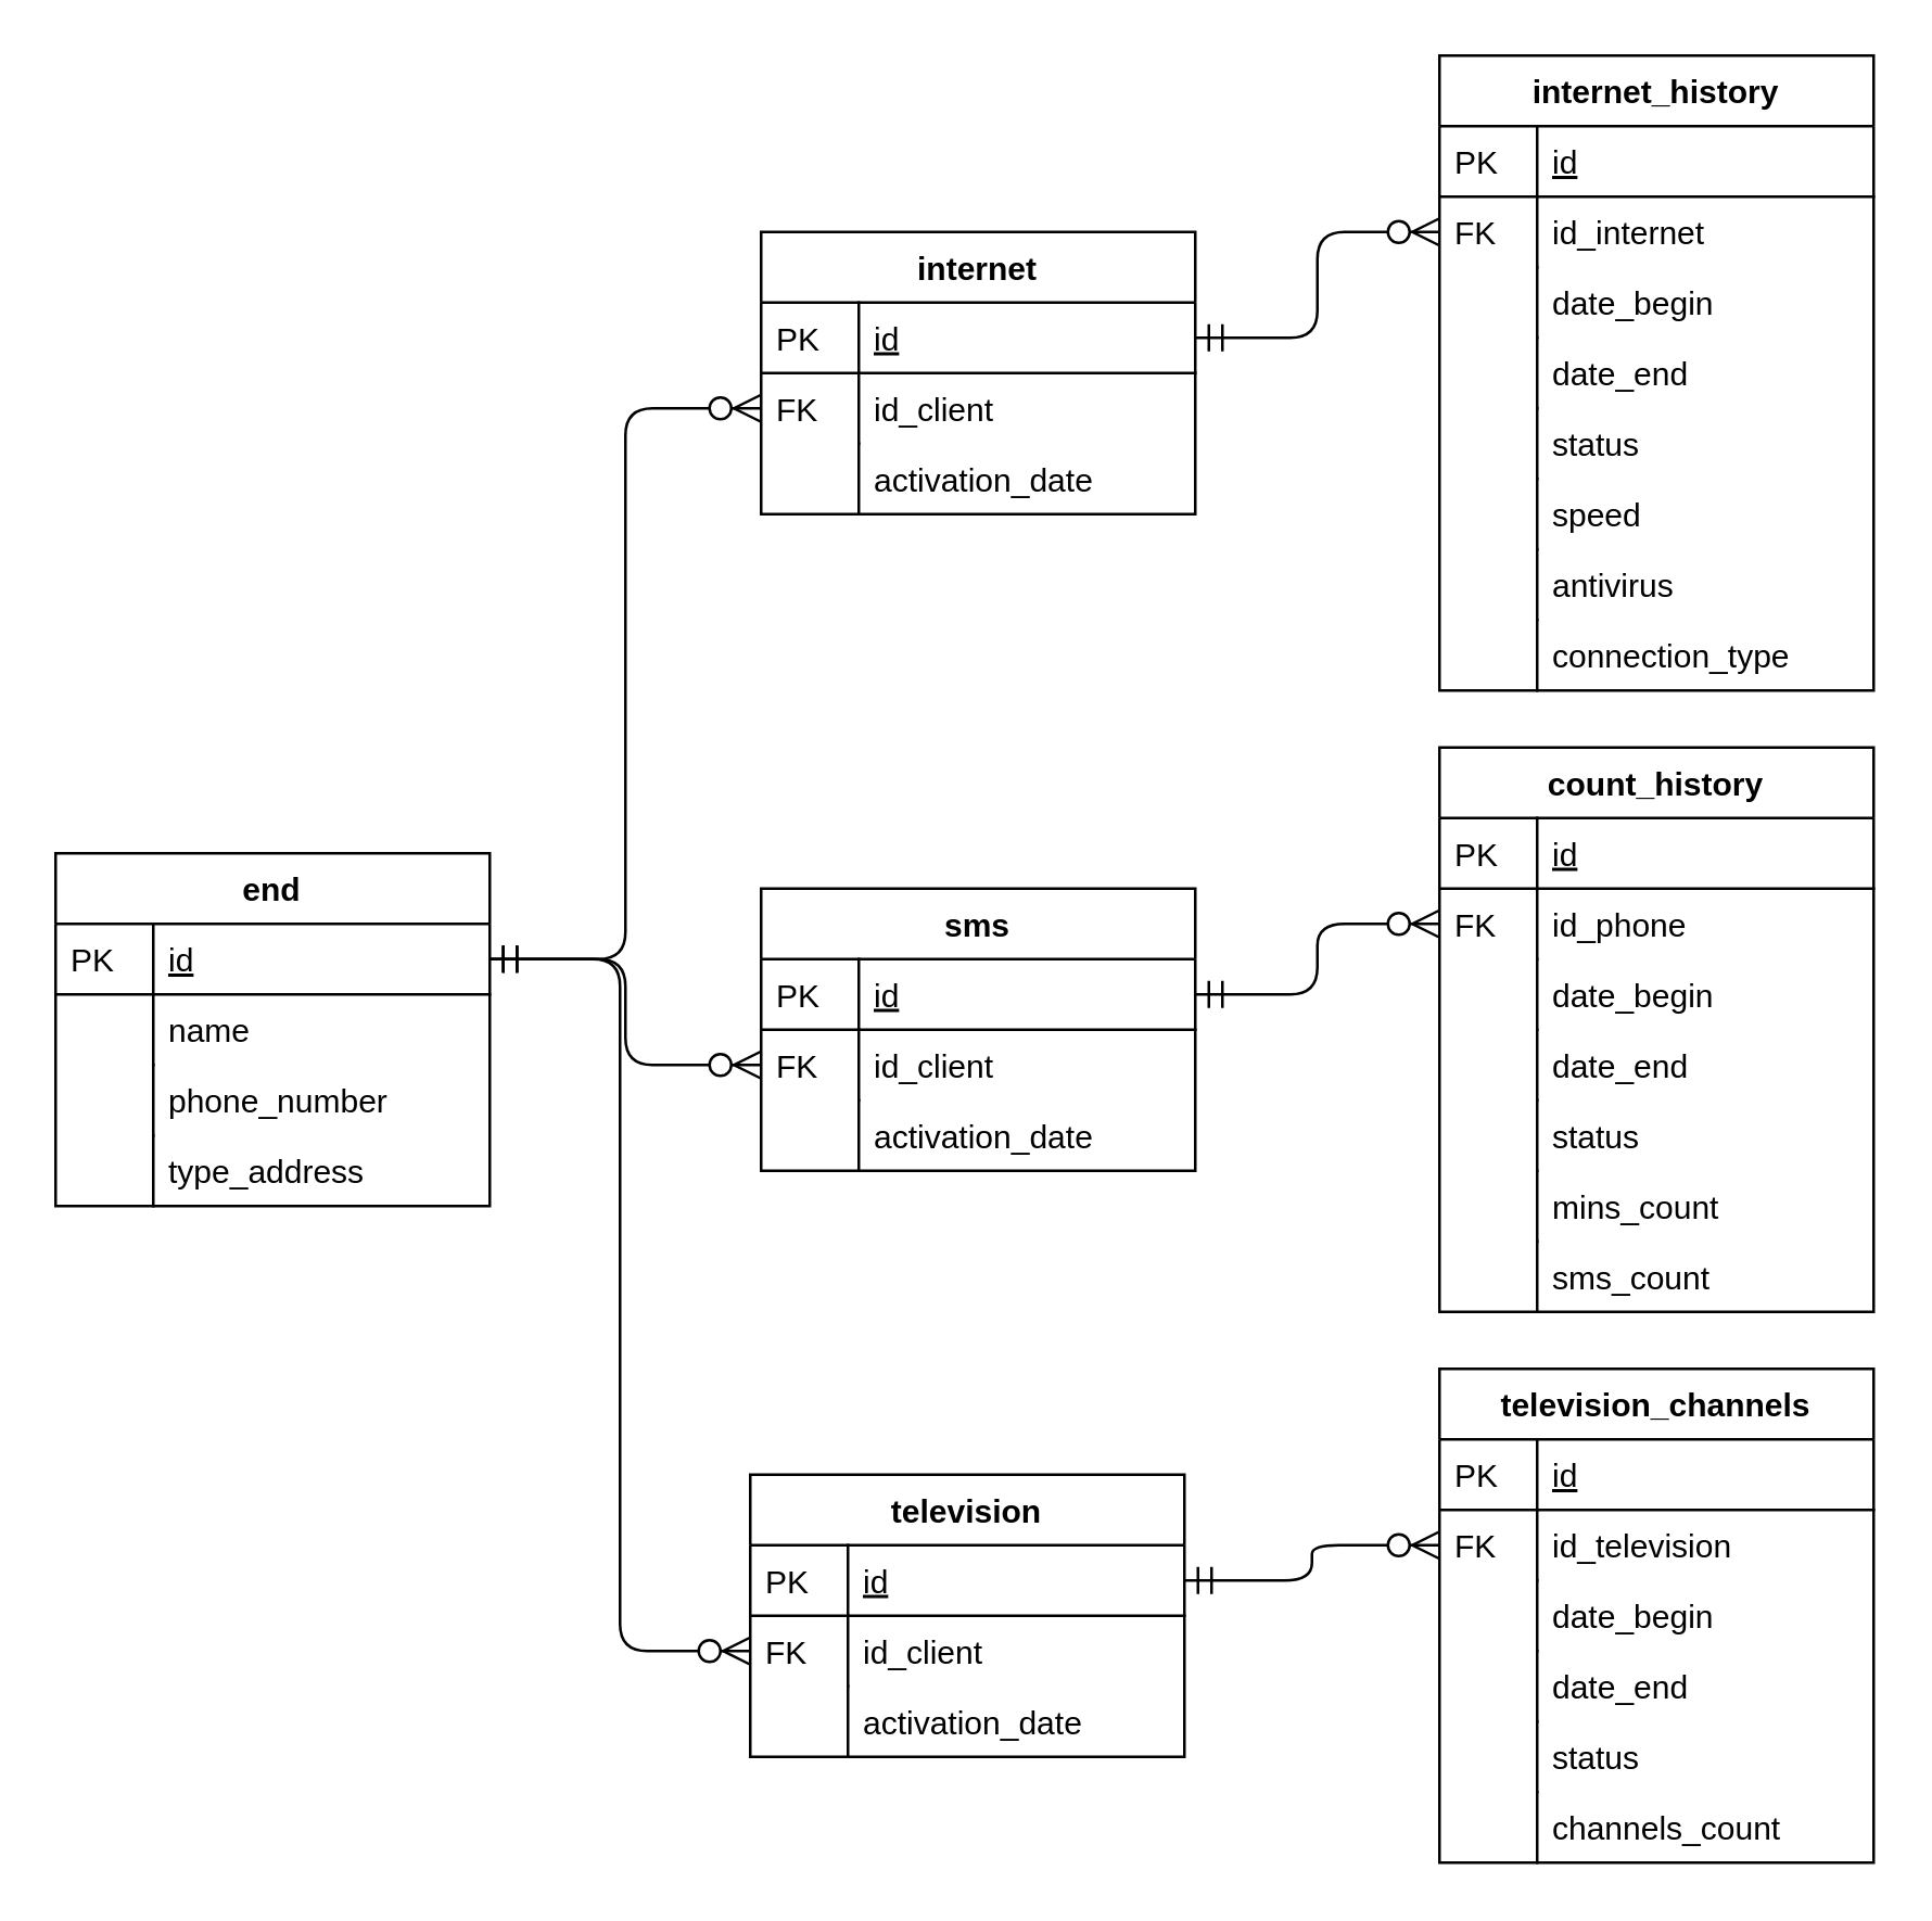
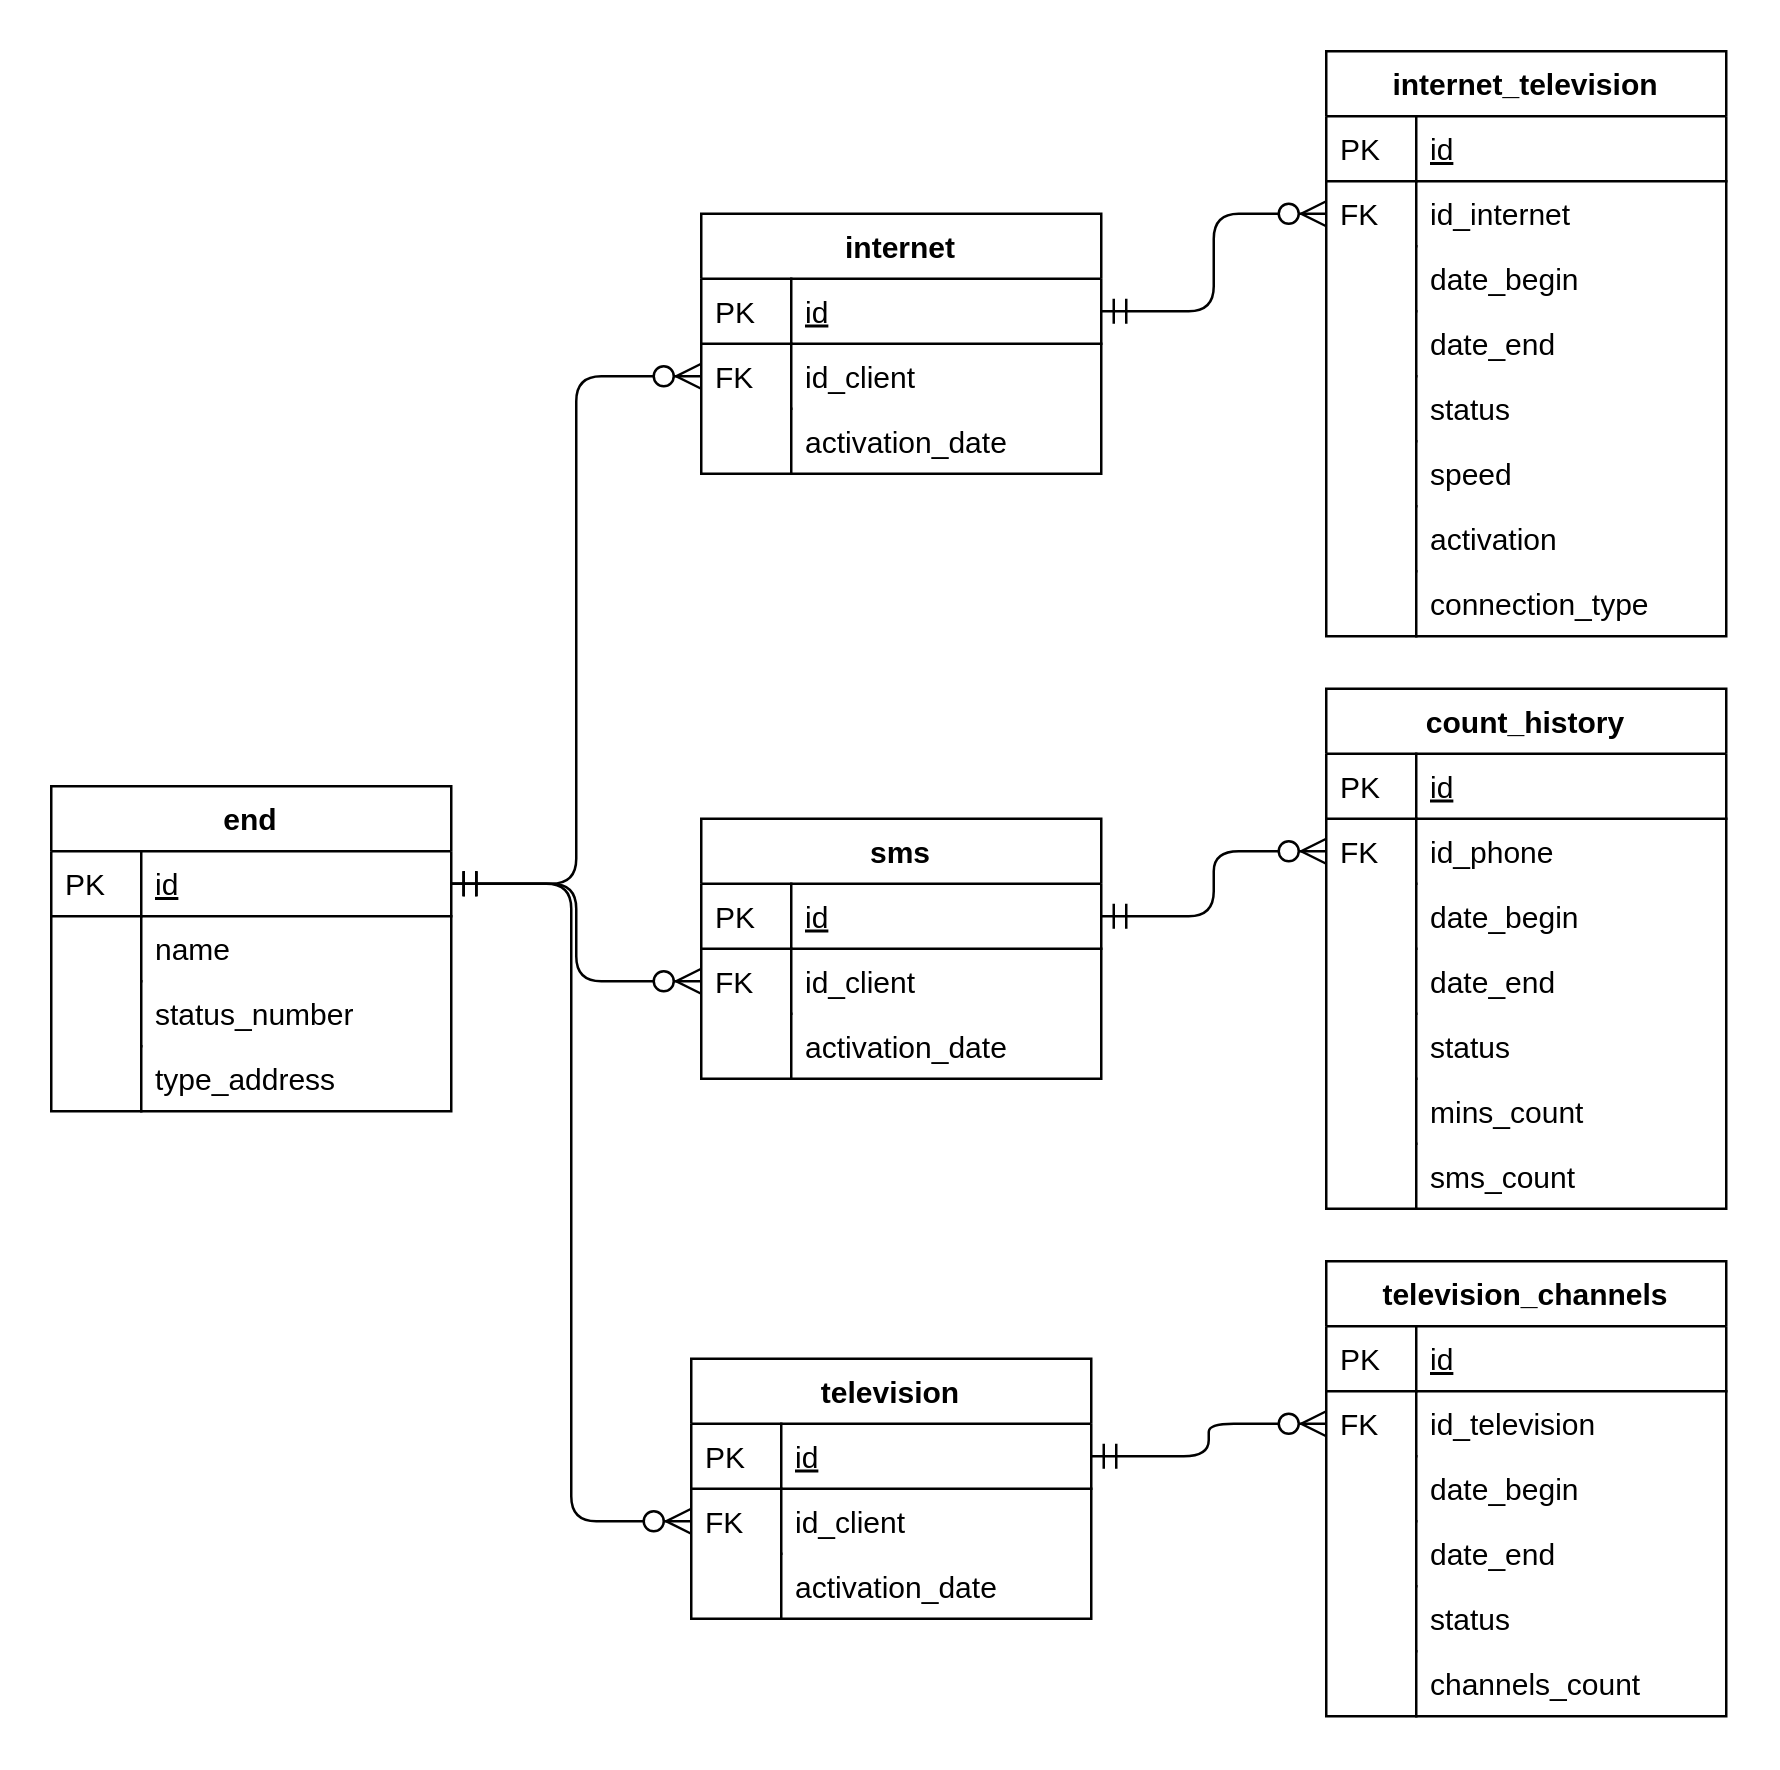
- <mxCell id="35" value="internet_history" style="swimlane;fontStyle=1;childLayout=stackLayout;horizontal=1;startSize=26;horizontalStack=0;resizeParent=1;resizeLast=0;collapsible=1;marginBottom=0;rounded=0;shadow=0;strokeWidth=1;" parent="1" vertex="1"><mxGeometry x="530" y="20" width="160" height="234" as="geometry"><mxRectangle x="260" y="80" width="160" height="26" as="alternateBounds" /></mxGeometry></mxCell>
+ <mxCell id="35" value="internet_television" style="swimlane;fontStyle=1;childLayout=stackLayout;horizontal=1;startSize=26;horizontalStack=0;resizeParent=1;resizeLast=0;collapsible=1;marginBottom=0;rounded=0;shadow=0;strokeWidth=1;" parent="1" vertex="1"><mxGeometry x="530" y="20" width="160" height="234" as="geometry"><mxRectangle x="260" y="80" width="160" height="26" as="alternateBounds" /></mxGeometry></mxCell>
- <mxCell id="48" value="antivirus" style="shape=partialRectangle;top=0;left=0;right=0;bottom=0;align=left;verticalAlign=top;fillColor=none;spacingLeft=40;spacingRight=4;overflow=hidden;rotatable=0;points=[[0,0.5],[1,0.5]];portConstraint=eastwest;dropTarget=0;rounded=0;shadow=0;strokeWidth=1;" parent="35" vertex="1"><mxGeometry y="182" width="160" height="26" as="geometry" /></mxCell>
+ <mxCell id="48" value="activation" style="shape=partialRectangle;top=0;left=0;right=0;bottom=0;align=left;verticalAlign=top;fillColor=none;spacingLeft=40;spacingRight=4;overflow=hidden;rotatable=0;points=[[0,0.5],[1,0.5]];portConstraint=eastwest;dropTarget=0;rounded=0;shadow=0;strokeWidth=1;" parent="35" vertex="1"><mxGeometry y="182" width="160" height="26" as="geometry" /></mxCell>
- <mxCell id="7" value="phone_number" style="shape=partialRectangle;top=0;left=0;right=0;bottom=0;align=left;verticalAlign=top;fillColor=none;spacingLeft=40;spacingRight=4;overflow=hidden;rotatable=0;points=[[0,0.5],[1,0.5]];portConstraint=eastwest;dropTarget=0;rounded=0;shadow=0;strokeWidth=1;" parent="2" vertex="1"><mxGeometry y="78" width="160" height="26" as="geometry" /></mxCell>
+ <mxCell id="7" value="status_number" style="shape=partialRectangle;top=0;left=0;right=0;bottom=0;align=left;verticalAlign=top;fillColor=none;spacingLeft=40;spacingRight=4;overflow=hidden;rotatable=0;points=[[0,0.5],[1,0.5]];portConstraint=eastwest;dropTarget=0;rounded=0;shadow=0;strokeWidth=1;" parent="2" vertex="1"><mxGeometry y="78" width="160" height="26" as="geometry" /></mxCell>
